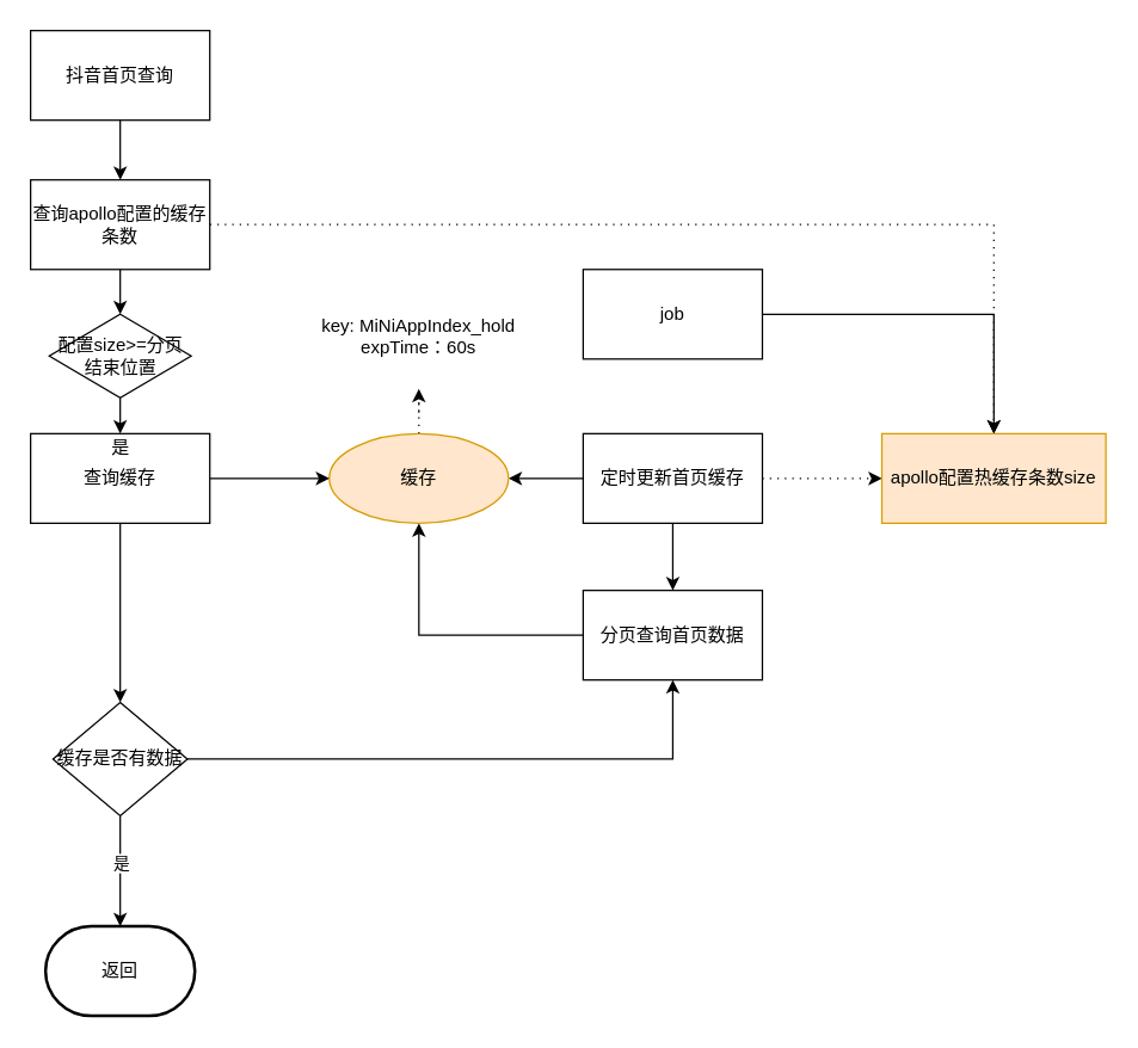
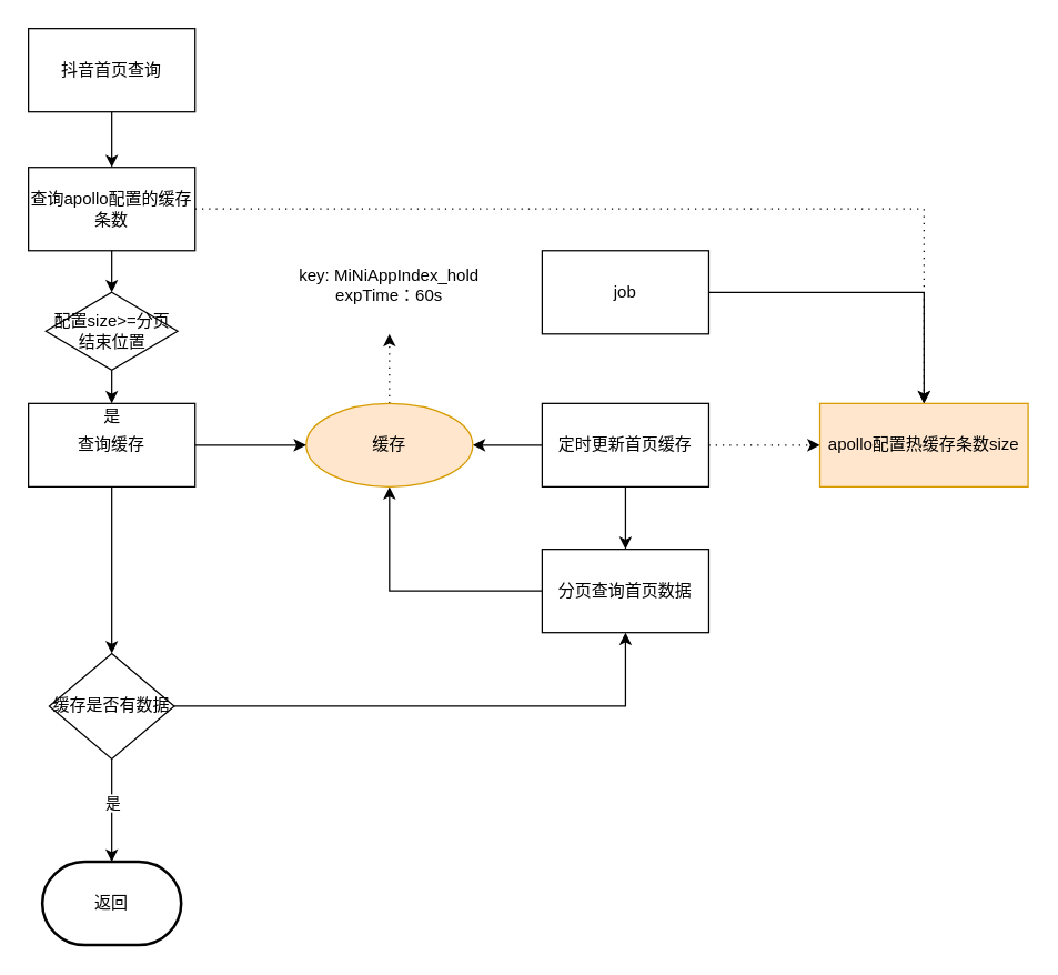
- <mxCell id="22" value="key: MiNiAppIndex_hold&lt;br&gt;expTime：60s" style="text;html=1;strokeColor=none;fillColor=none;align=center;verticalAlign=middle;whiteSpace=wrap;rounded=0;" vertex="1" parent="1"><mxGeometry x="195" y="190" width="170" height="70" as="geometry" /></mxCell>
+ <mxCell id="22" value="key: MiNiAppIndex_hold&lt;br&gt;expTime：60s" style="text;html=1;strokeColor=none;fillColor=none;align=center;verticalAlign=middle;whiteSpace=wrap;rounded=0;" vertex="1" parent="1"><mxGeometry x="195" y="170" width="170" height="70" as="geometry" /></mxCell>
